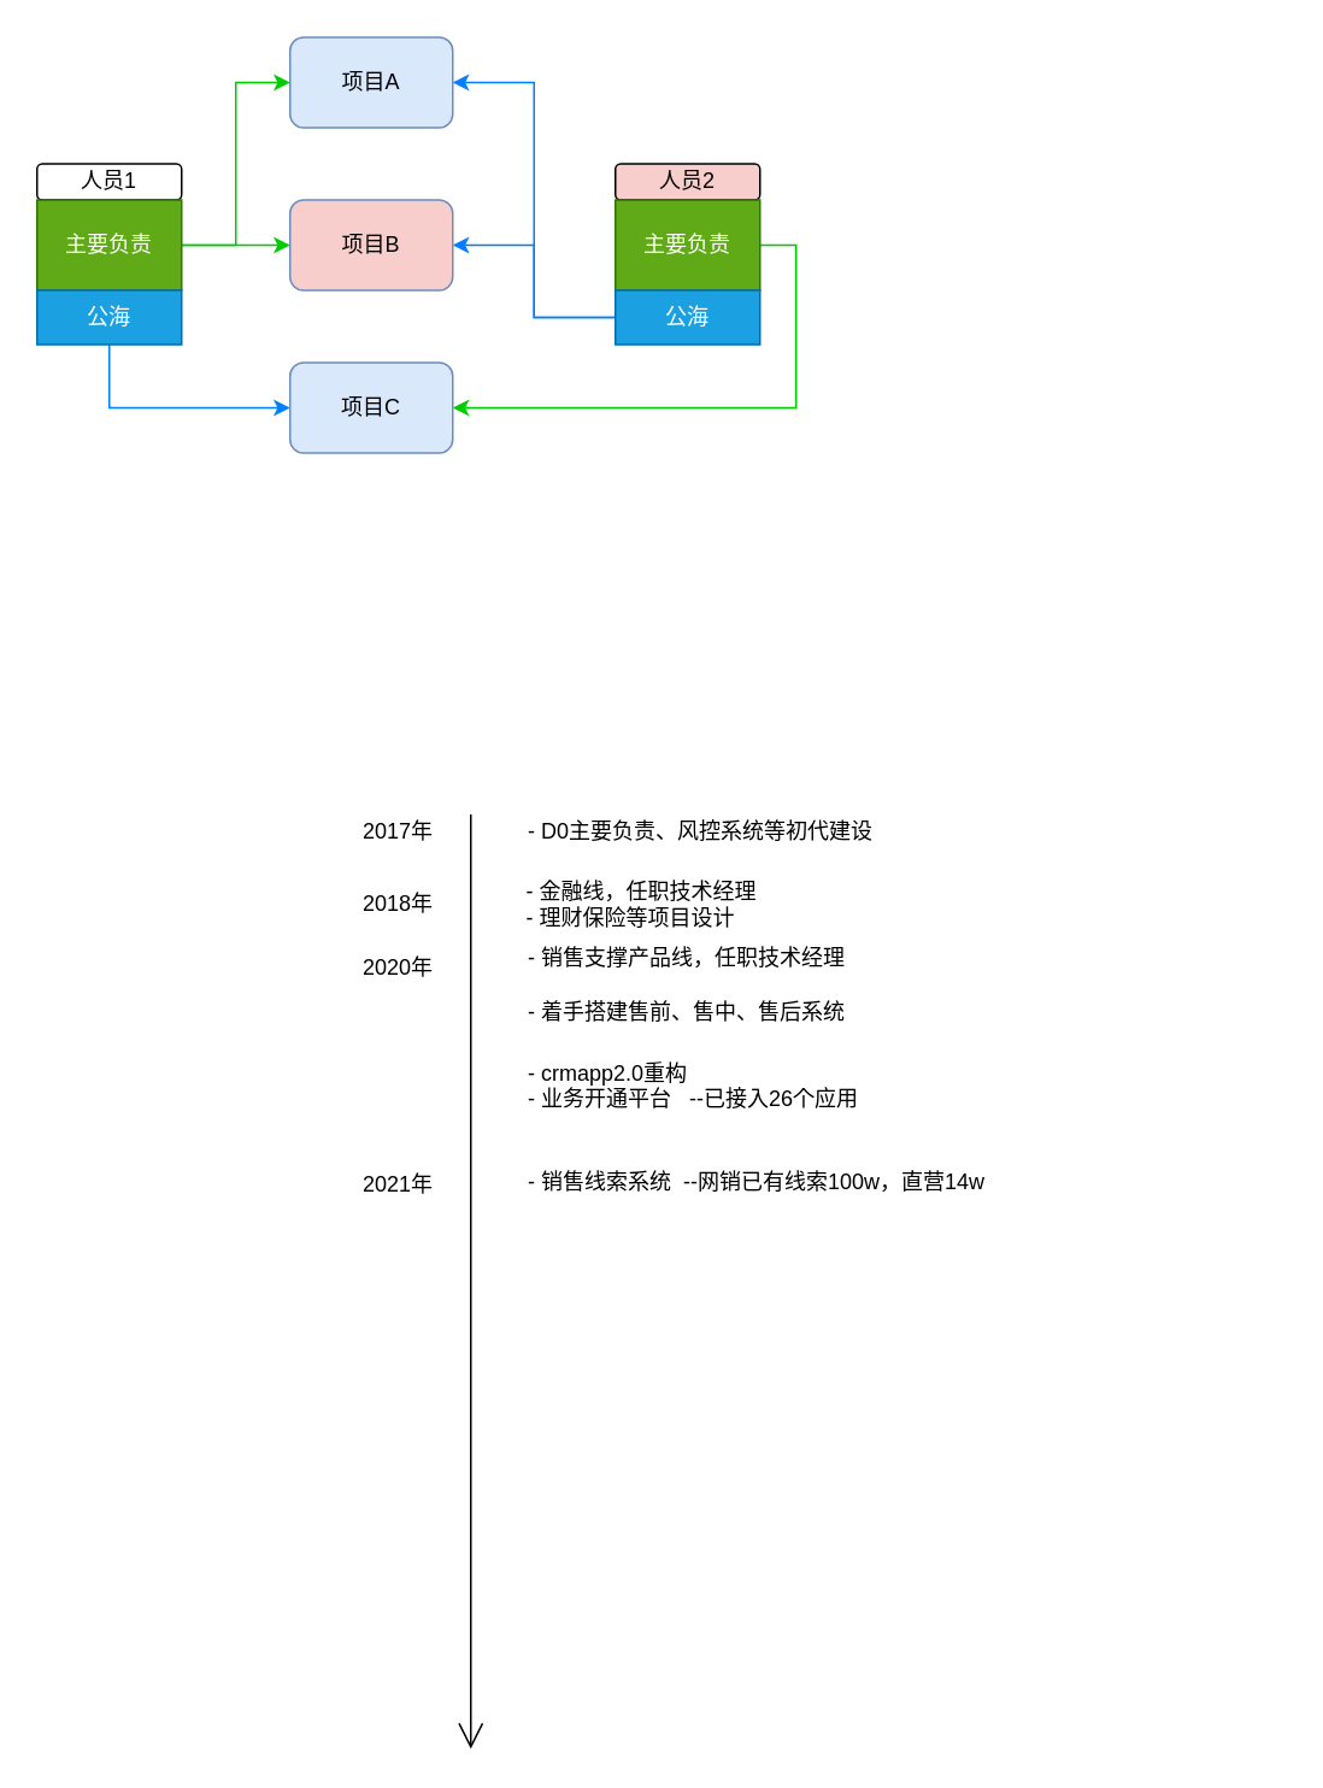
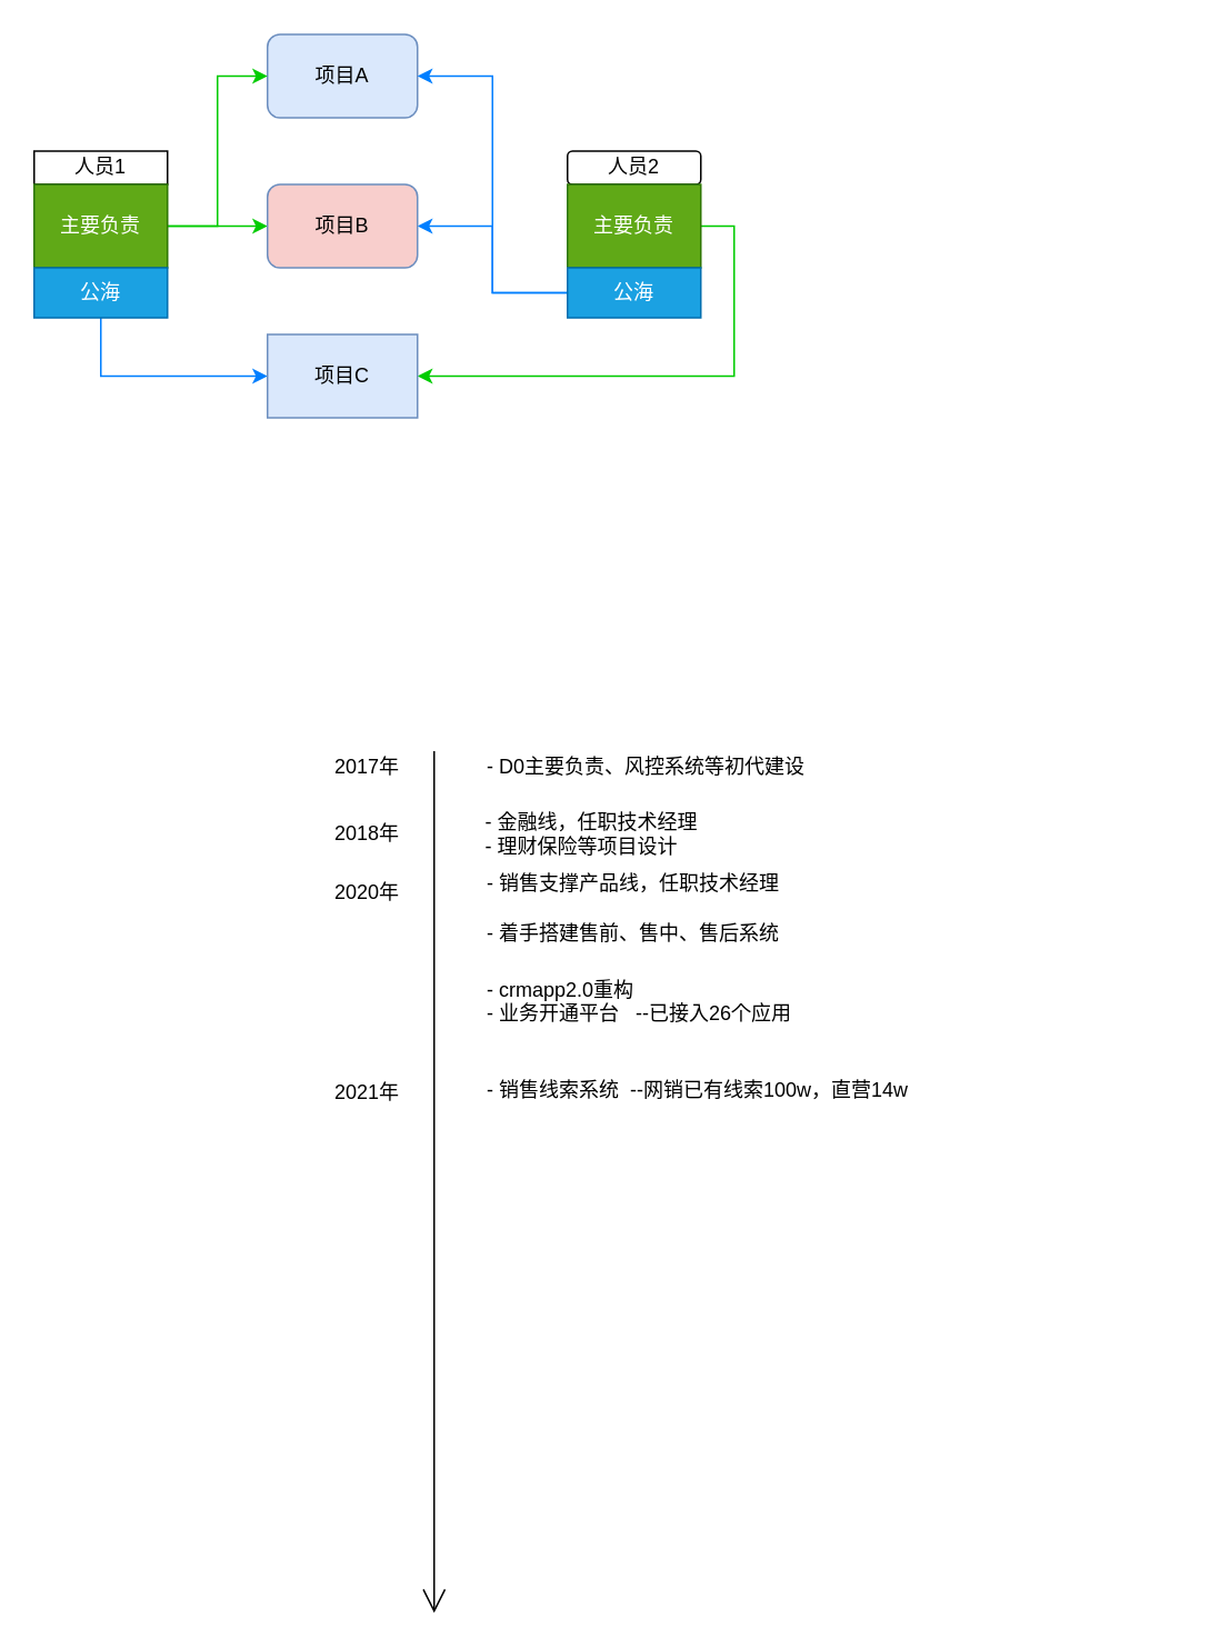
- <mxCell id="3" value="人员1" style="rounded=1;whiteSpace=wrap;html=1;glass=0;" parent="1" vertex="1"><mxGeometry x="20" y="90" width="80" height="20" as="geometry" /></mxCell>
+ <mxCell id="3" value="人员1" style="whiteSpace=wrap;html=1;glass=0;rounded=0;" parent="1" vertex="1"><mxGeometry x="20" y="90" width="80" height="20" as="geometry" /></mxCell>
- <mxCell id="9" value="人员2" style="rounded=1;whiteSpace=wrap;html=1;glass=0;fillColor=#f8cecc;" parent="1" vertex="1"><mxGeometry x="340" y="90" width="80" height="20" as="geometry" /></mxCell>
+ <mxCell id="9" value="人员2" style="rounded=1;whiteSpace=wrap;html=1;glass=0;" parent="1" vertex="1"><mxGeometry x="340" y="90" width="80" height="20" as="geometry" /></mxCell>
- <mxCell id="16" value="项目C" style="rounded=1;whiteSpace=wrap;html=1;fillColor=#dae8fc;strokeColor=#6c8ebf;" parent="1" vertex="1"><mxGeometry x="160" y="200" width="90" height="50" as="geometry" /></mxCell>
+ <mxCell id="16" value="项目C" style="whiteSpace=wrap;html=1;fillColor=#dae8fc;strokeColor=#6c8ebf;rounded=0;" parent="1" vertex="1"><mxGeometry x="160" y="200" width="90" height="50" as="geometry" /></mxCell>
